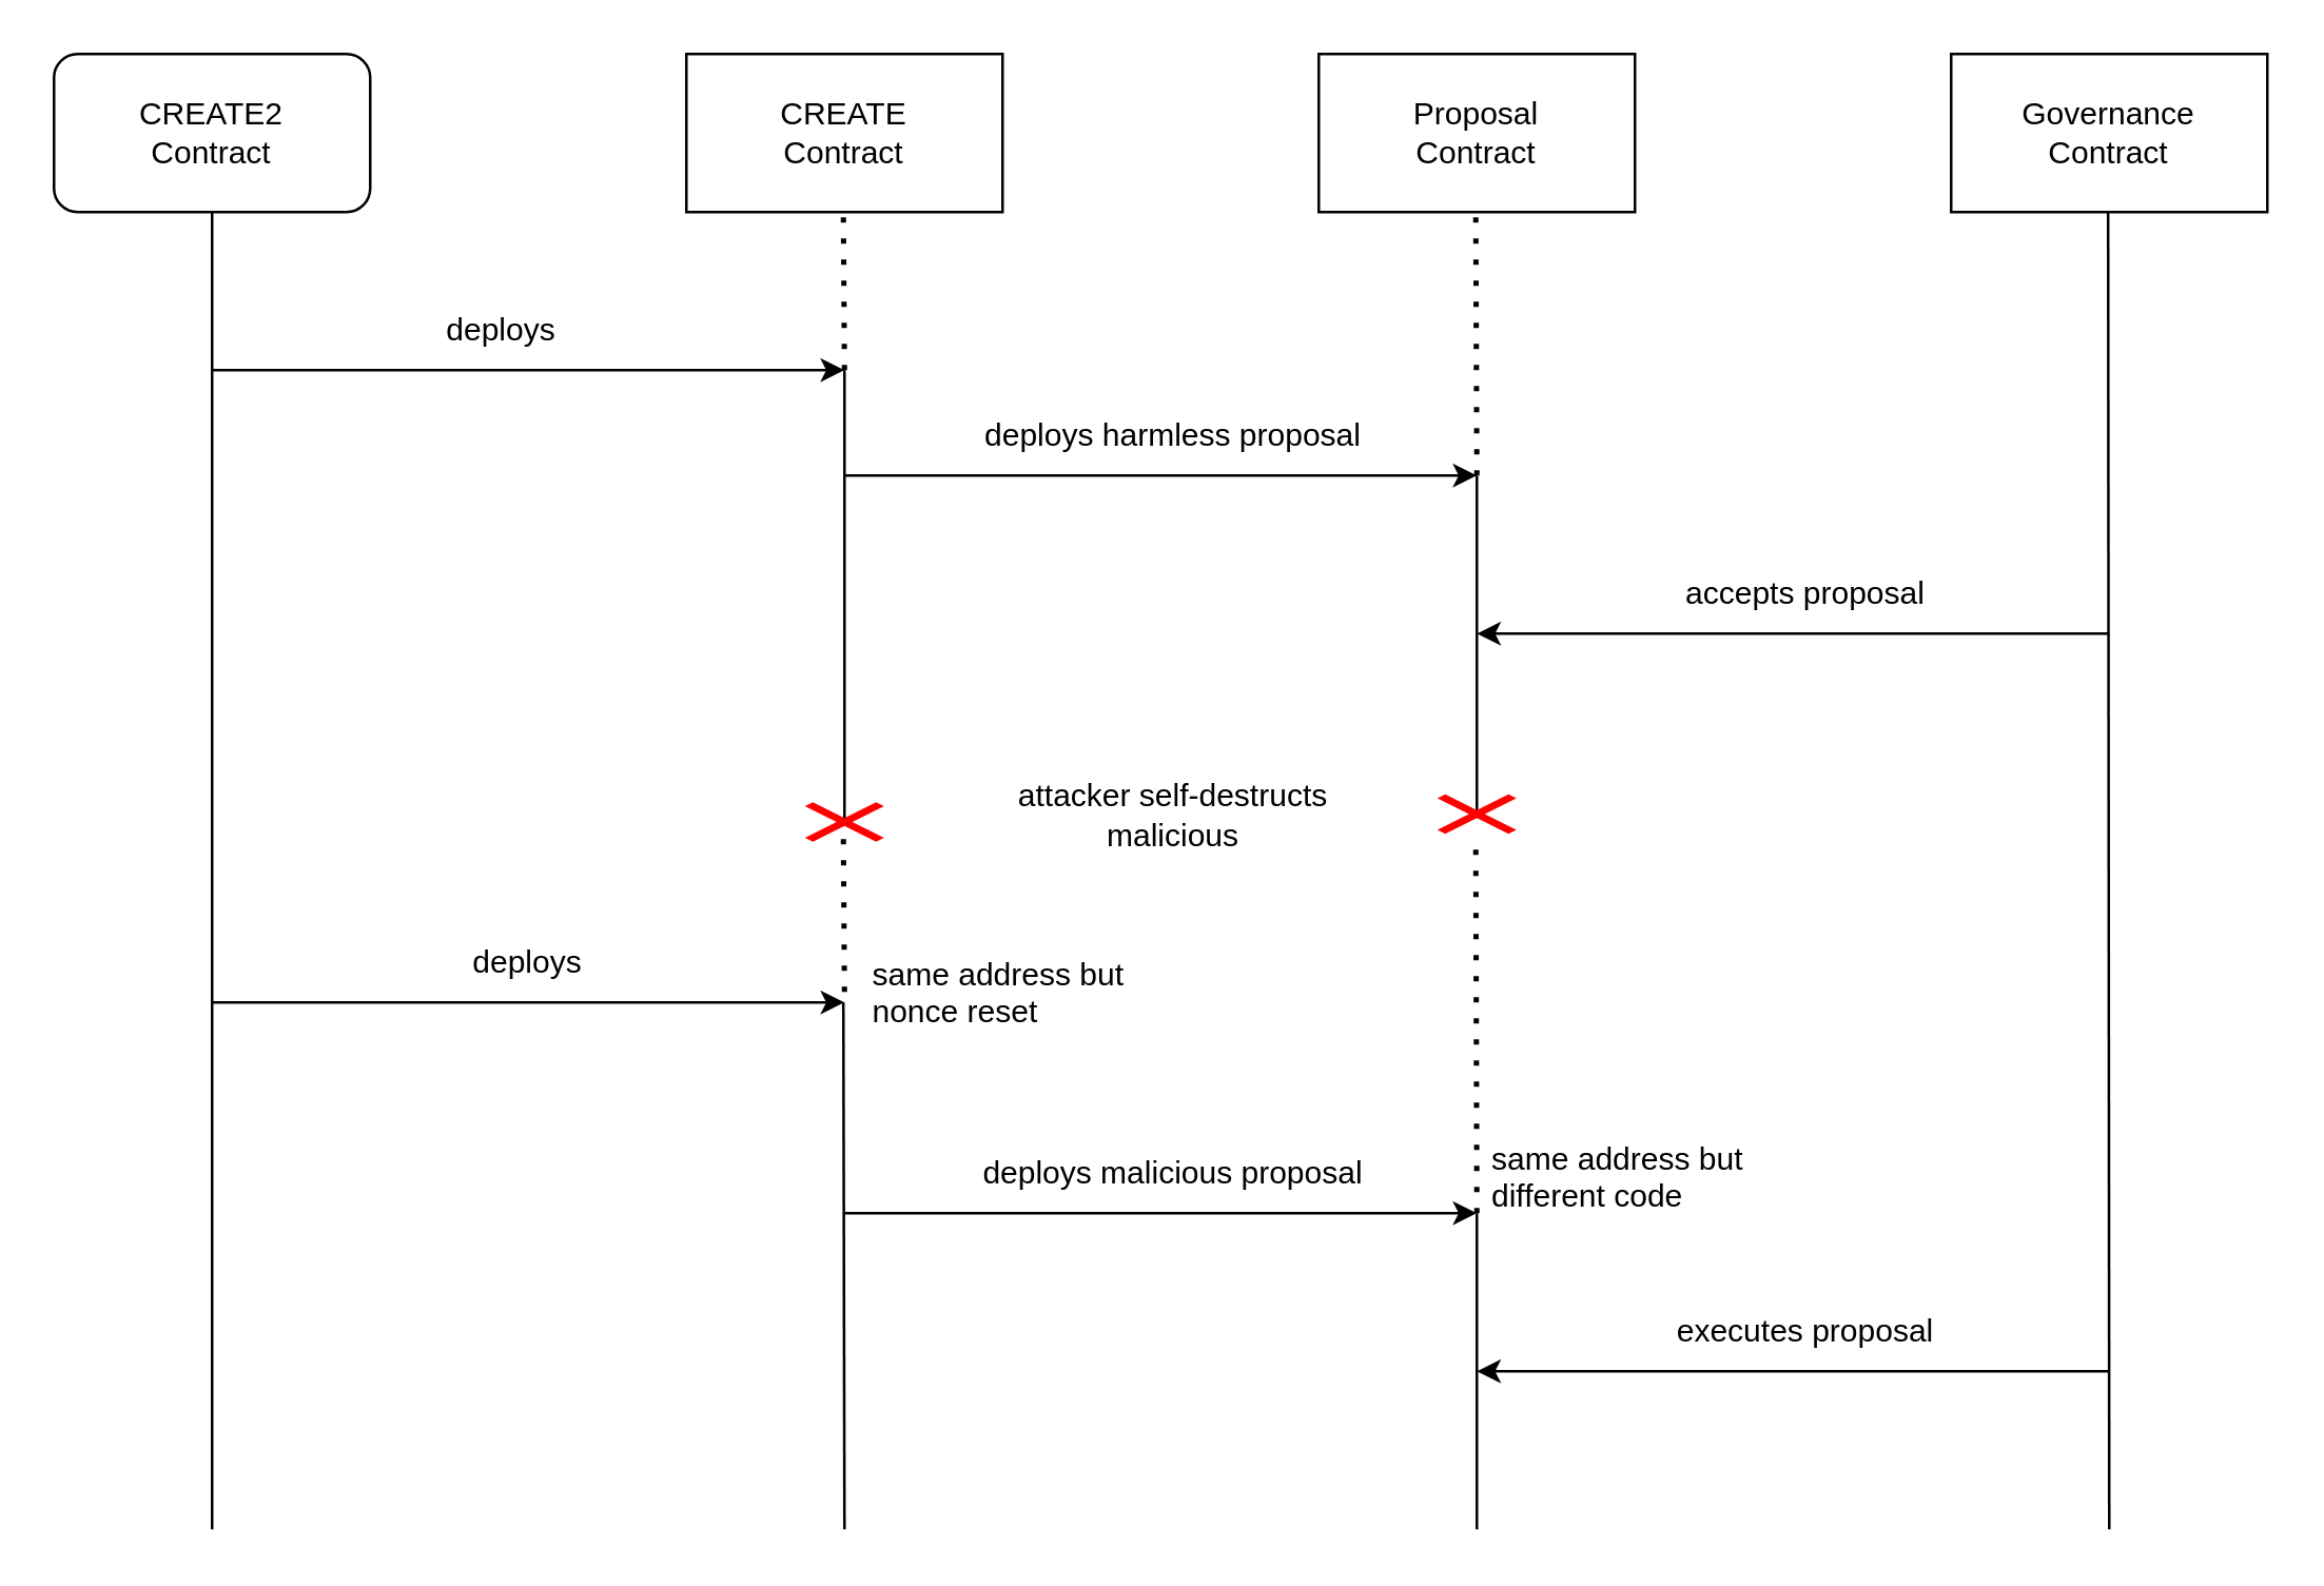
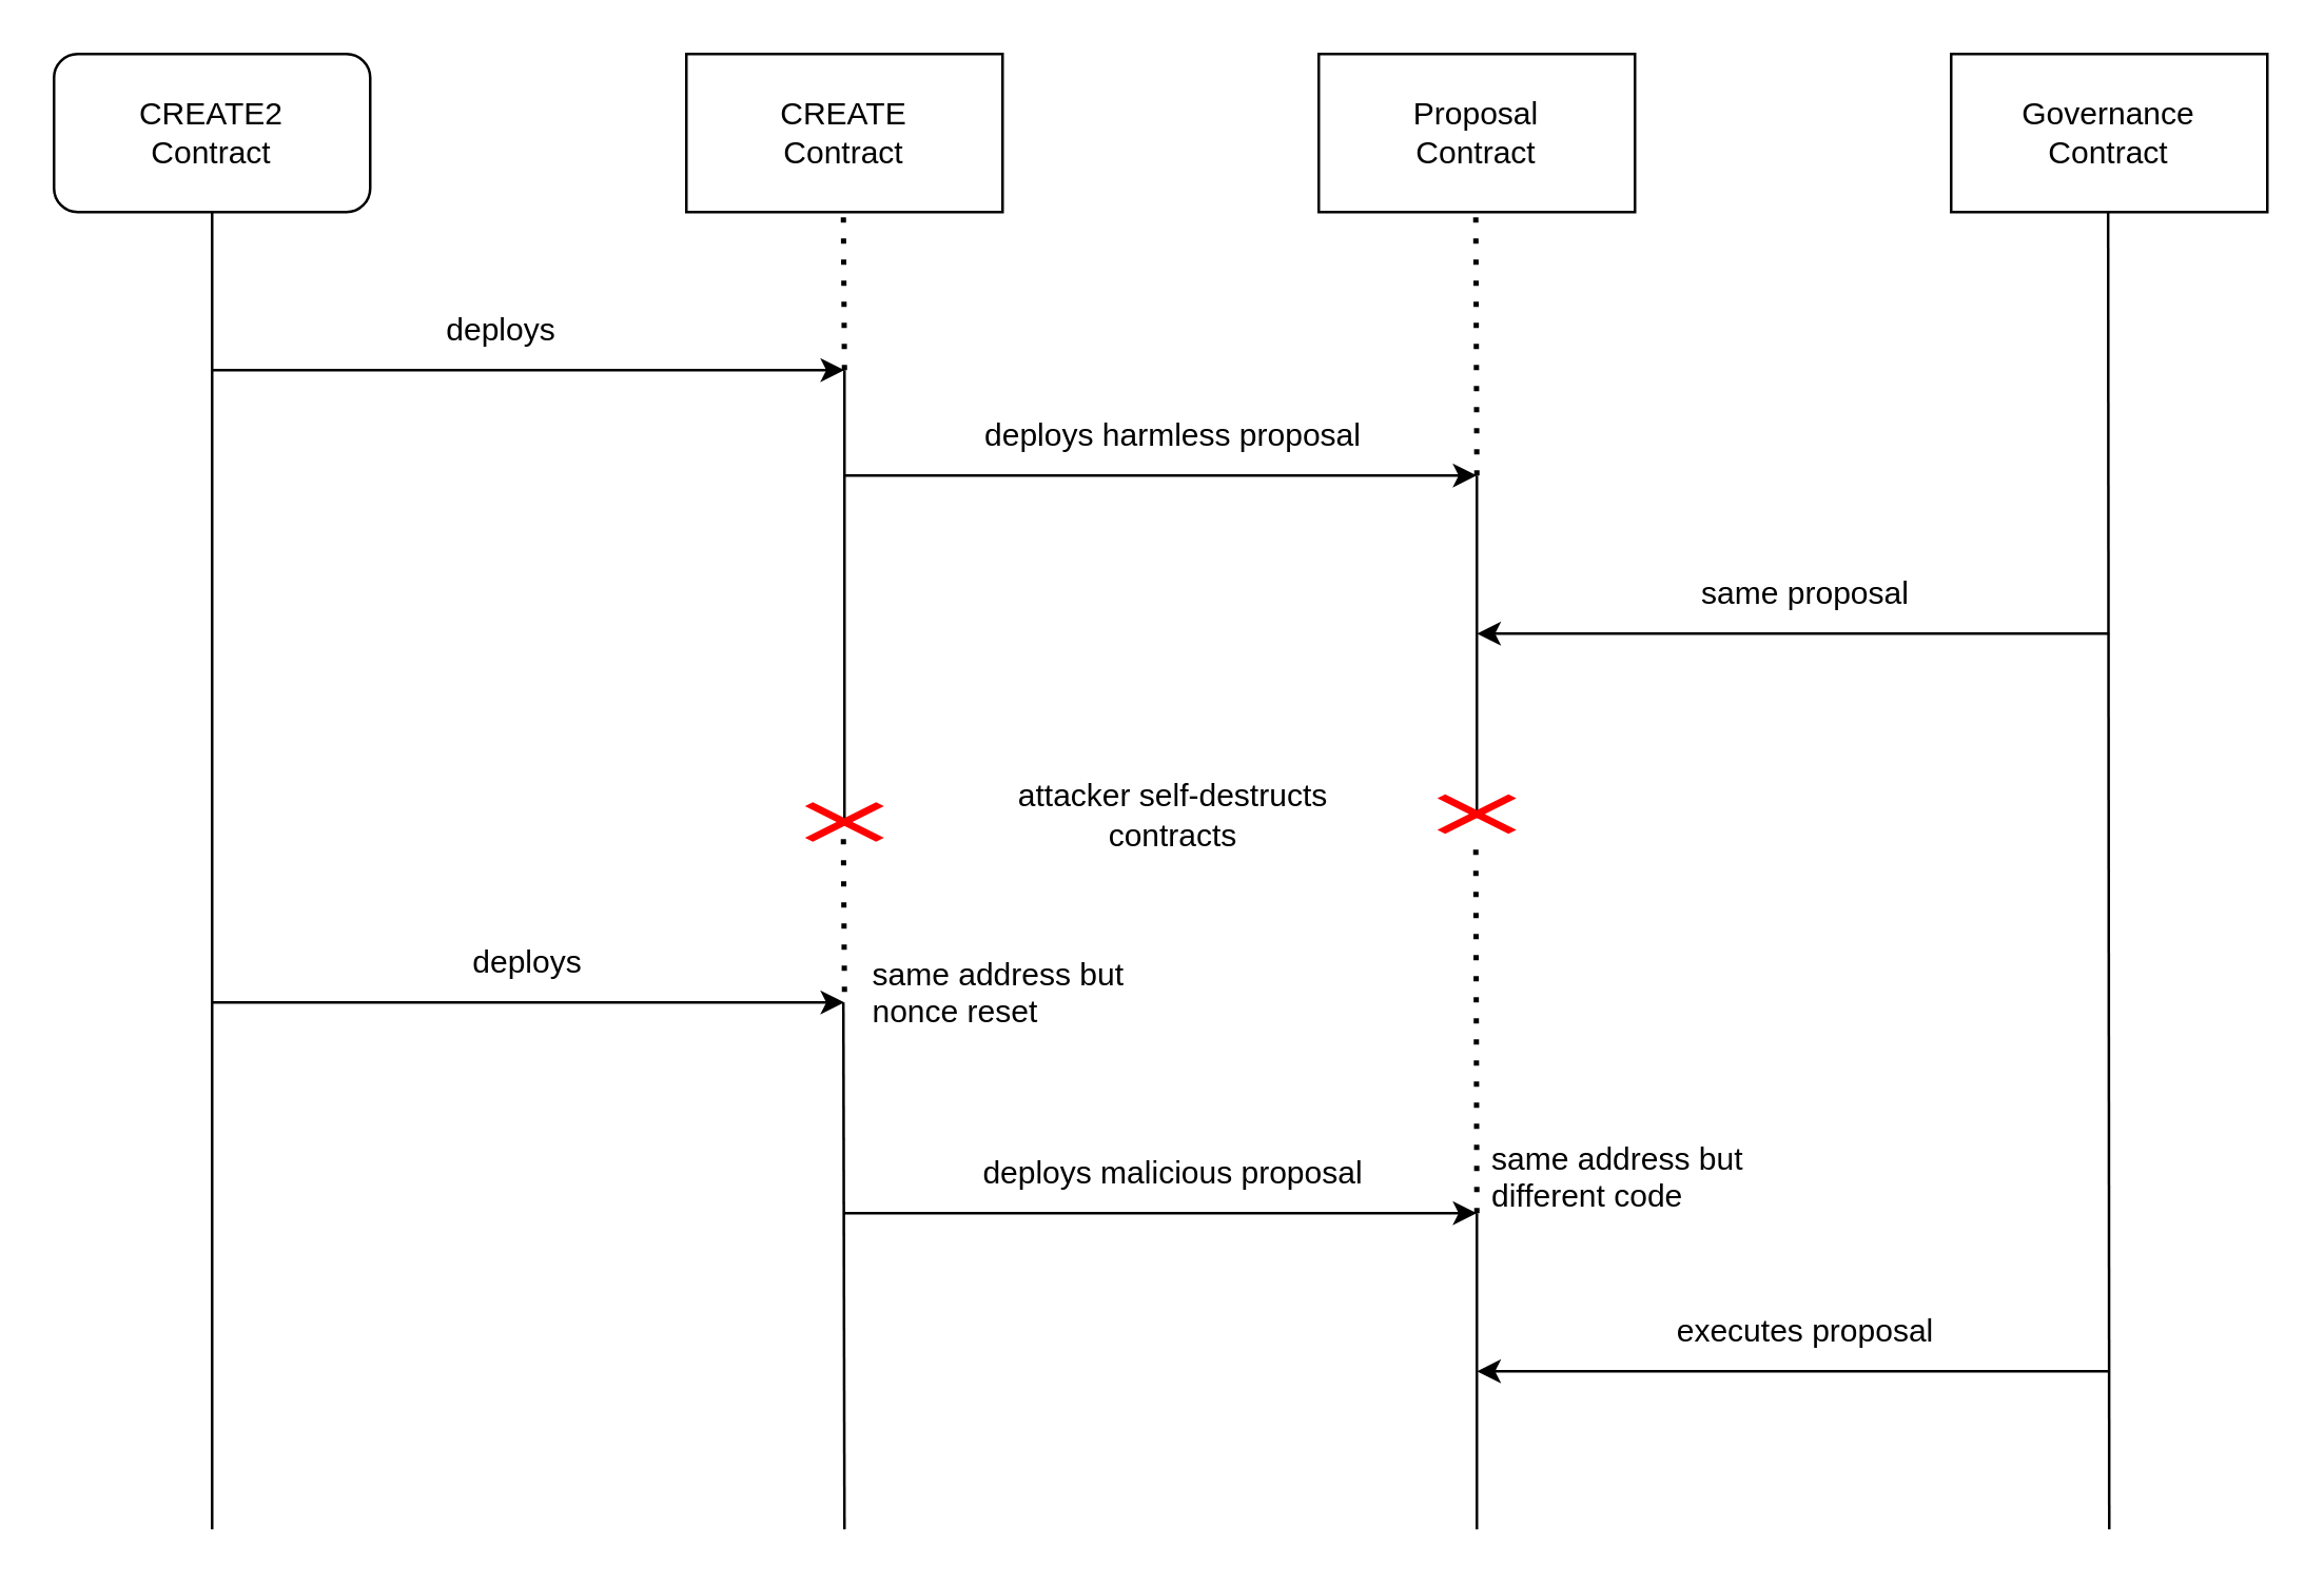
- <mxCell id="14" value="accepts proposal" style="text;html=1;strokeColor=none;fillColor=none;align=center;verticalAlign=middle;whiteSpace=wrap;rounded=0;" vertex="1" parent="1"><mxGeometry x="620" y="210" width="130" height="30" as="geometry" /></mxCell>
+ <mxCell id="14" value="same proposal" style="text;html=1;strokeColor=none;fillColor=none;align=center;verticalAlign=middle;whiteSpace=wrap;rounded=0;" vertex="1" parent="1"><mxGeometry x="620" y="210" width="130" height="30" as="geometry" /></mxCell>
- <mxCell id="16" value="attacker self-destructs malicious" style="text;html=1;strokeColor=none;fillColor=none;align=center;verticalAlign=middle;whiteSpace=wrap;rounded=0;" vertex="1" parent="1"><mxGeometry x="370" y="293.5" width="150" height="30" as="geometry" /></mxCell>
+ <mxCell id="16" value="attacker self-destructs contracts" style="text;html=1;strokeColor=none;fillColor=none;align=center;verticalAlign=middle;whiteSpace=wrap;rounded=0;" vertex="1" parent="1"><mxGeometry x="370" y="293.5" width="150" height="30" as="geometry" /></mxCell>
